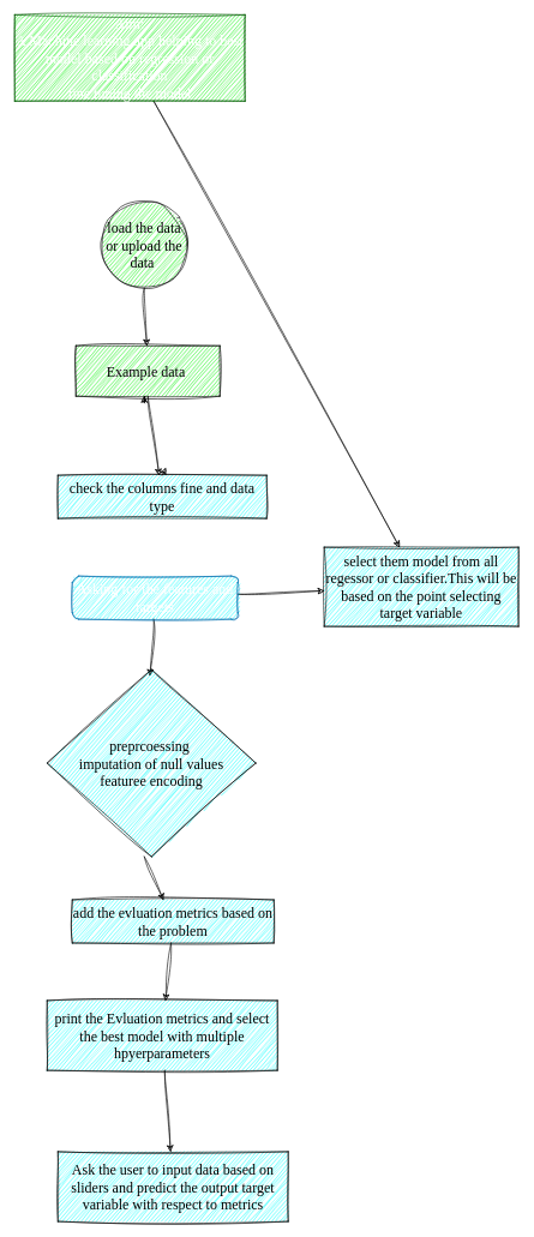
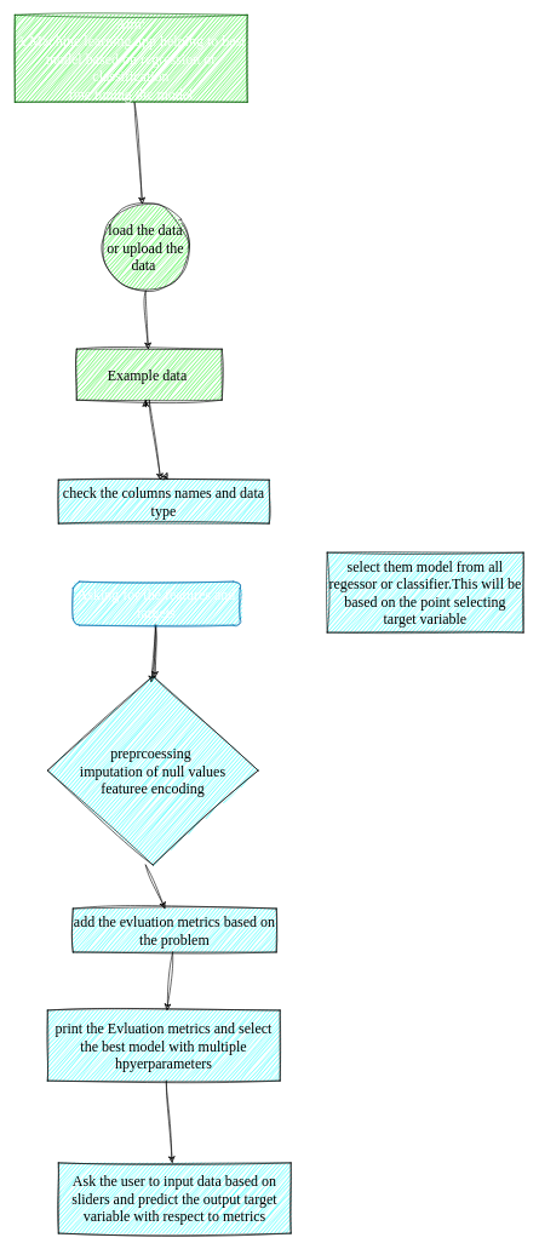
- <mxCell id="3" style="edgeStyle=none;sketch=1;hachureGap=4;jiggle=2;curveFitting=1;html=1;fontFamily=Architects Daughter;fontSource=https%3A%2F%2Ffonts.googleapis.com%2Fcss%3Ffamily%3DArchitects%2BDaughter;fontSize=16;" edge="1" parent="1" source="4" target="16"><mxGeometry relative="1" as="geometry"><mxPoint x="200" y="420" as="targetPoint" /></mxGeometry></mxCell>
+ <mxCell id="3" style="edgeStyle=none;sketch=1;hachureGap=4;jiggle=2;curveFitting=1;html=1;fontFamily=Architects Daughter;fontSource=https%3A%2F%2Ffonts.googleapis.com%2Fcss%3Ffamily%3DArchitects%2BDaughter;fontSize=16;" edge="1" parent="1" source="4" target="6"><mxGeometry relative="1" as="geometry"><mxPoint x="200" y="420" as="targetPoint" /></mxGeometry></mxCell>
- <mxCell id="14" value="check the columns fine and data type" style="rounded=0;whiteSpace=wrap;html=1;sketch=1;hachureGap=4;jiggle=2;curveFitting=1;fontFamily=Architects Daughter;fontSource=https%3A%2F%2Ffonts.googleapis.com%2Fcss%3Ffamily%3DArchitects%2BDaughter;fontSize=20;fillColor=#00FFFF;" vertex="1" parent="1"><mxGeometry x="80" y="660" width="290" height="60" as="geometry" /></mxCell>
+ <mxCell id="14" value="check the columns names and data type" style="rounded=0;whiteSpace=wrap;html=1;sketch=1;hachureGap=4;jiggle=2;curveFitting=1;fontFamily=Architects Daughter;fontSource=https%3A%2F%2Ffonts.googleapis.com%2Fcss%3Ffamily%3DArchitects%2BDaughter;fontSize=20;fillColor=#00FFFF;" vertex="1" parent="1"><mxGeometry x="80" y="660" width="290" height="60" as="geometry" /></mxCell>
- <mxCell id="11" style="edgeStyle=none;sketch=1;hachureGap=4;jiggle=2;curveFitting=1;html=1;fontFamily=Architects Daughter;fontSource=https%3A%2F%2Ffonts.googleapis.com%2Fcss%3Ffamily%3DArchitects%2BDaughter;fontSize=16;" edge="1" parent="1" source="12" target="16"><mxGeometry relative="1" as="geometry"><mxPoint x="430" y="800" as="targetPoint" /></mxGeometry></mxCell>
+ <mxCell id="11" style="edgeStyle=none;sketch=1;hachureGap=4;jiggle=2;curveFitting=1;html=1;fontFamily=Architects Daughter;fontSource=https%3A%2F%2Ffonts.googleapis.com%2Fcss%3Ffamily%3DArchitects%2BDaughter;fontSize=16;" edge="1" parent="1" source="12" target="22"><mxGeometry relative="1" as="geometry"><mxPoint x="430" y="800" as="targetPoint" /></mxGeometry></mxCell>
